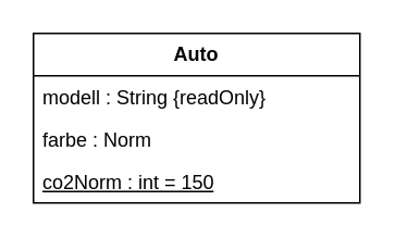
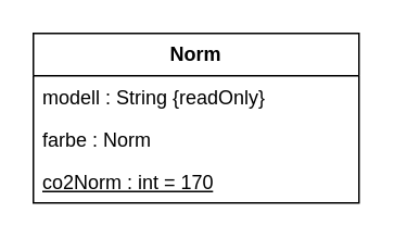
- <mxCell id="2" value="Auto" style="swimlane;fontStyle=1;childLayout=stackLayout;horizontal=1;startSize=26;fillColor=none;horizontalStack=0;resizeParent=1;resizeParentMax=0;resizeLast=0;collapsible=1;marginBottom=0;whiteSpace=wrap;html=1;" vertex="1" parent="1"><mxGeometry x="20" y="20" width="200" height="104" as="geometry" /></mxCell>
+ <mxCell id="2" value="Norm" style="swimlane;fontStyle=1;childLayout=stackLayout;horizontal=1;startSize=26;fillColor=none;horizontalStack=0;resizeParent=1;resizeParentMax=0;resizeLast=0;collapsible=1;marginBottom=0;whiteSpace=wrap;html=1;" vertex="1" parent="1"><mxGeometry x="20" y="20" width="200" height="104" as="geometry" /></mxCell>
- <mxCell id="5" value="co2Norm : int = 150" style="text;strokeColor=none;fillColor=none;align=left;verticalAlign=top;spacingLeft=4;spacingRight=4;overflow=hidden;rotatable=0;points=[[0,0.5],[1,0.5]];portConstraint=eastwest;whiteSpace=wrap;html=1;fontStyle=4" vertex="1" parent="2"><mxGeometry y="78" width="200" height="26" as="geometry" /></mxCell>
+ <mxCell id="5" value="co2Norm : int = 170" style="text;strokeColor=none;fillColor=none;align=left;verticalAlign=top;spacingLeft=4;spacingRight=4;overflow=hidden;rotatable=0;points=[[0,0.5],[1,0.5]];portConstraint=eastwest;whiteSpace=wrap;html=1;fontStyle=4" vertex="1" parent="2"><mxGeometry y="78" width="200" height="26" as="geometry" /></mxCell>
